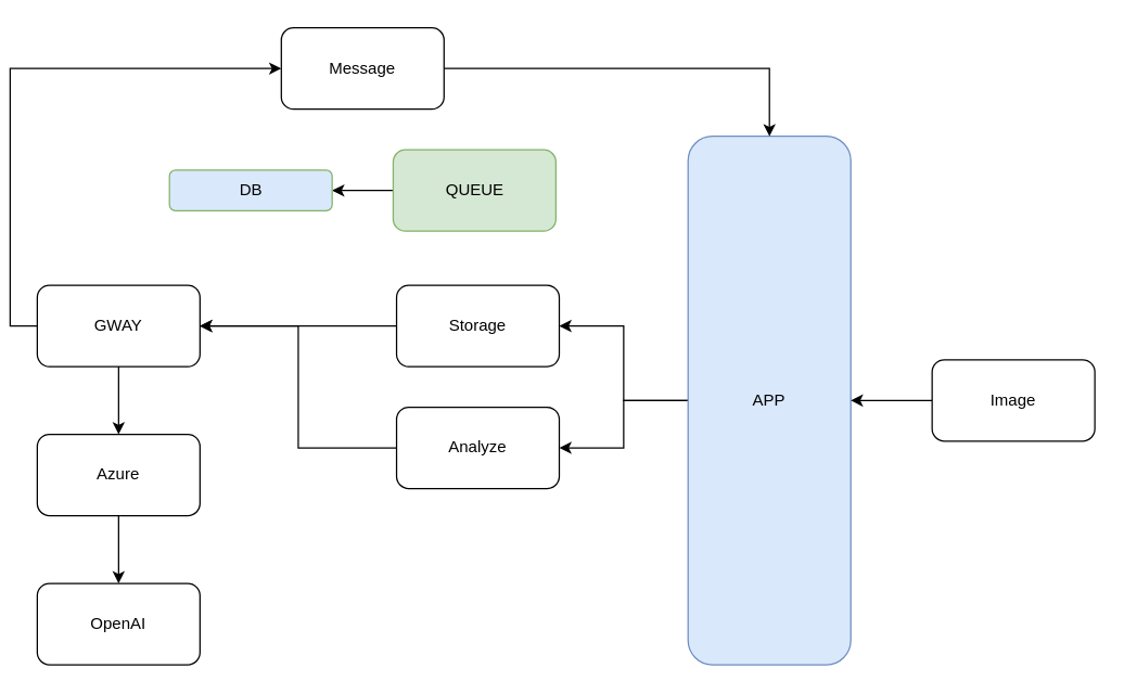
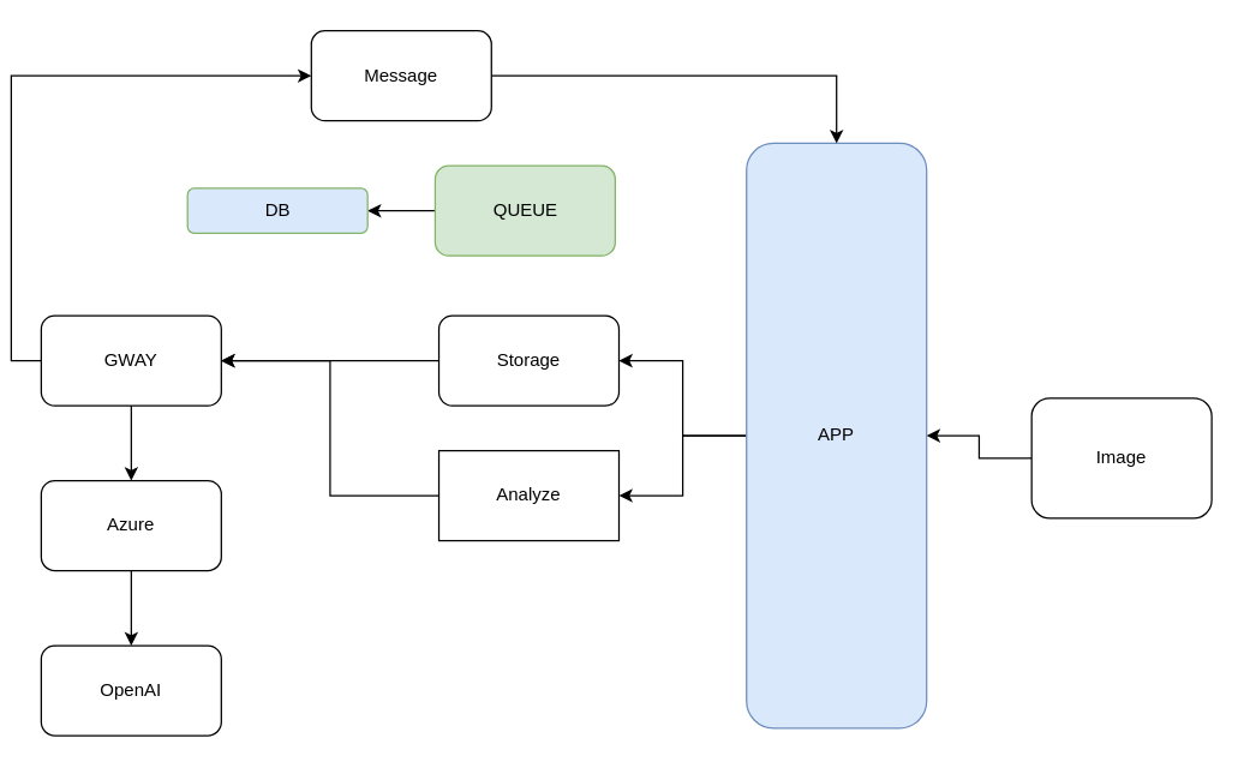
- <mxCell id="4" value="APP" style="rounded=1;whiteSpace=wrap;html=1;fillColor=#dae8fc;strokeColor=#6c8ebf;" vertex="1" parent="1"><mxGeometry x="500" y="100" width="120" height="390" as="geometry" /></mxCell>
+ <mxCell id="4" value="APP" style="rounded=1;whiteSpace=wrap;html=1;fillColor=#dae8fc;strokeColor=#6c8ebf;" vertex="1" parent="1"><mxGeometry x="490" y="95" width="120" height="390" as="geometry" /></mxCell>
- <mxCell id="12" value="Image" style="rounded=1;whiteSpace=wrap;html=1;" vertex="1" parent="1"><mxGeometry x="680" y="265" width="120" height="60" as="geometry" /></mxCell>
+ <mxCell id="12" value="Image" style="rounded=1;whiteSpace=wrap;html=1;" vertex="1" parent="1"><mxGeometry x="680" y="265" width="120" height="80" as="geometry" /></mxCell>
- <mxCell id="16" value="Analyze" style="rounded=1;whiteSpace=wrap;html=1;" vertex="1" parent="1"><mxGeometry x="285" y="300" width="120" height="60" as="geometry" /></mxCell>
+ <mxCell id="16" value="Analyze" style="whiteSpace=wrap;html=1;rounded=0;" vertex="1" parent="1"><mxGeometry x="285" y="300" width="120" height="60" as="geometry" /></mxCell>
